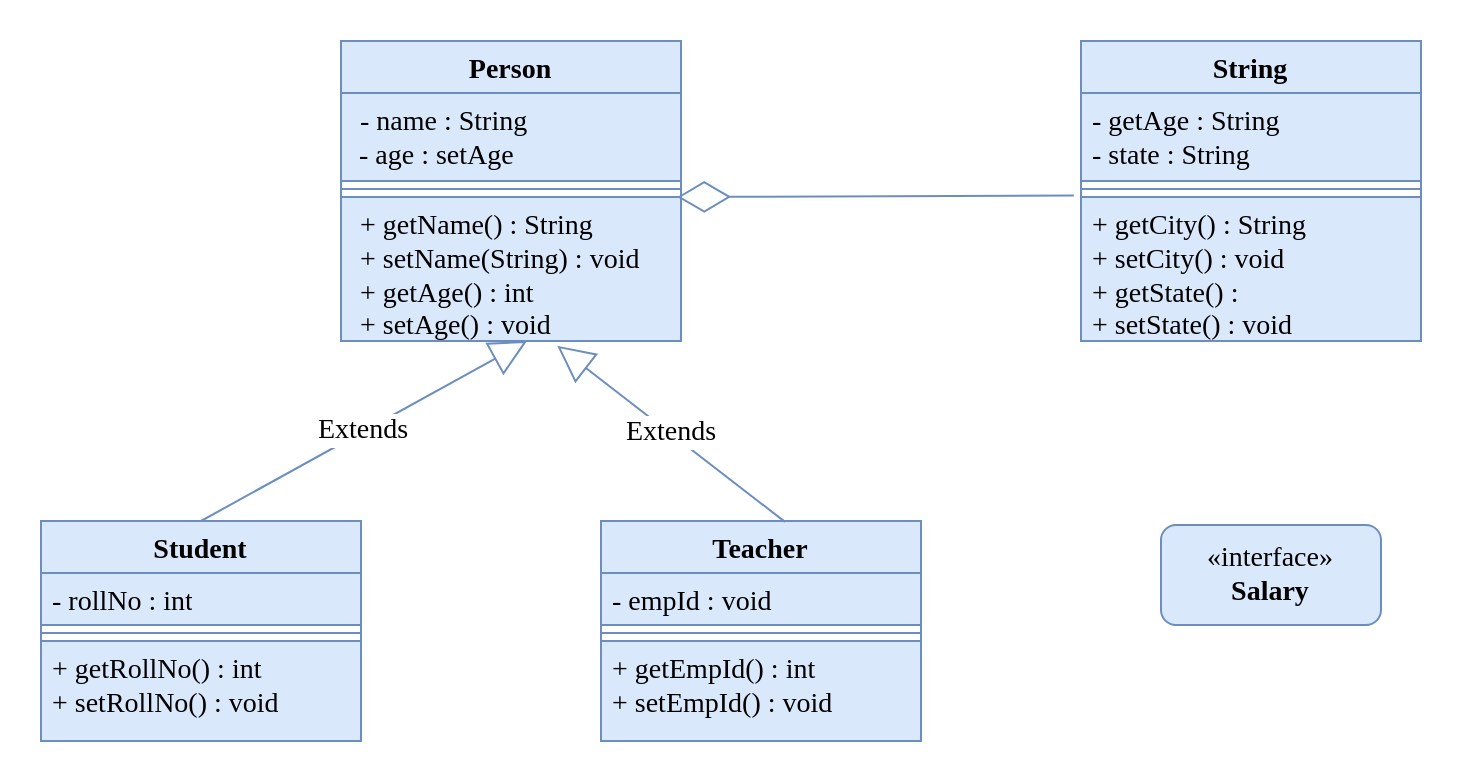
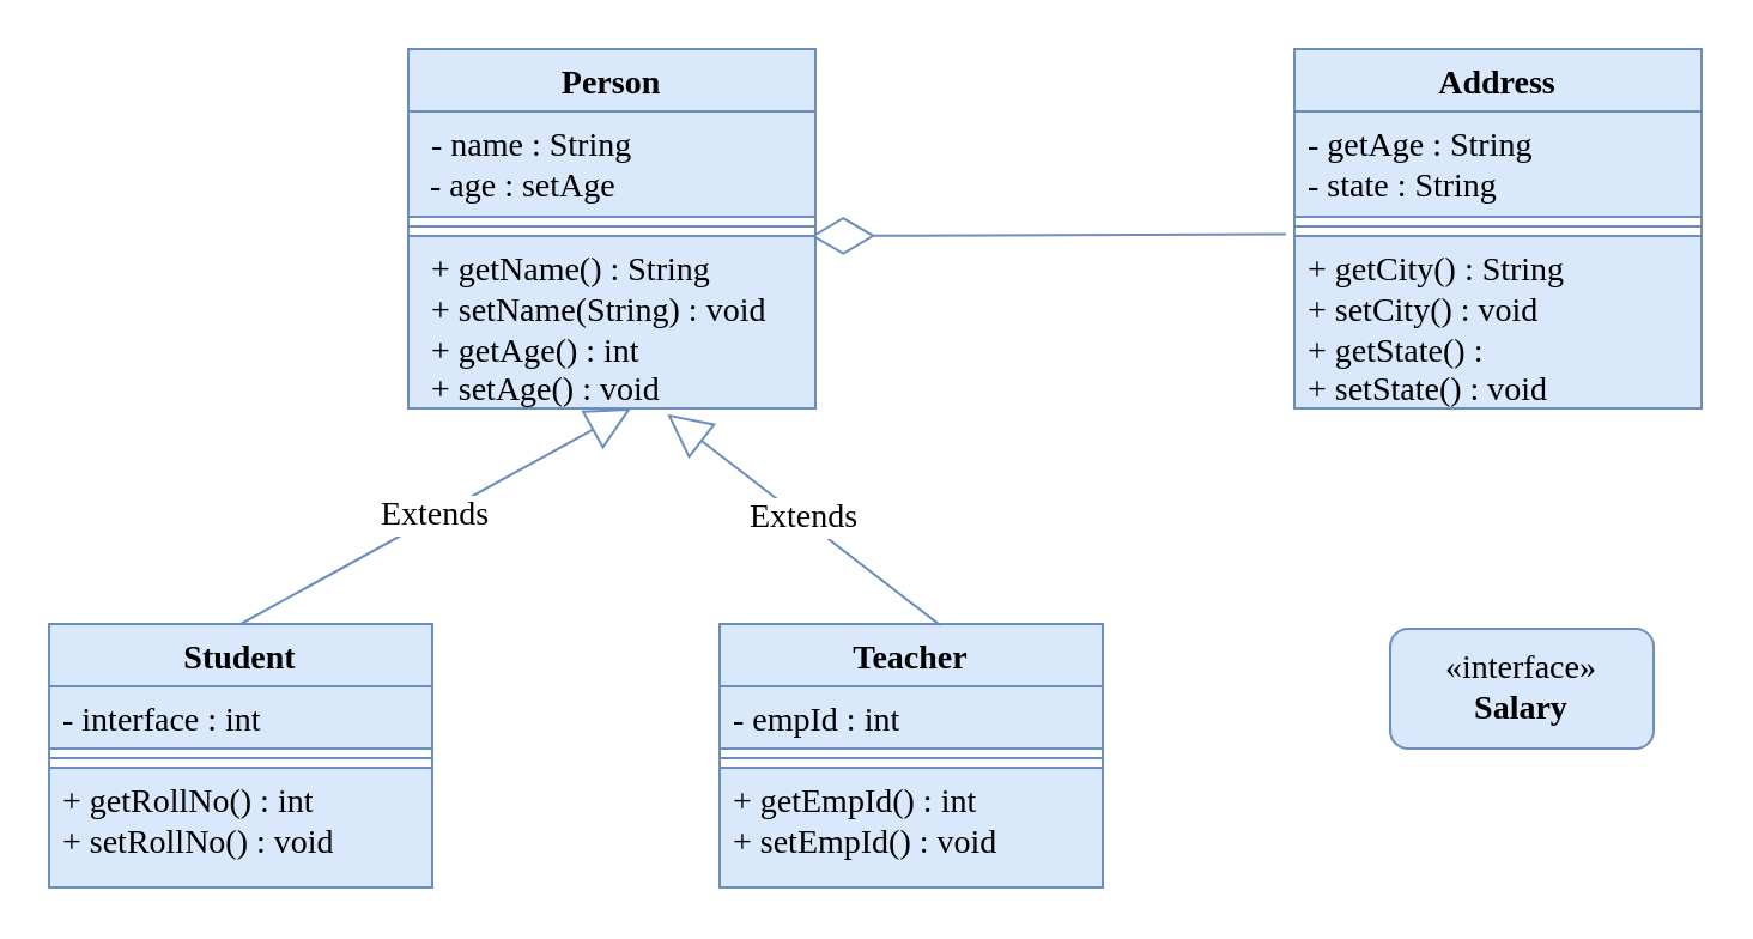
- <mxCell id="16" value="String" style="swimlane;fontStyle=1;align=center;verticalAlign=top;childLayout=stackLayout;horizontal=1;startSize=26;horizontalStack=0;resizeParent=1;resizeParentMax=0;resizeLast=0;collapsible=1;marginBottom=0;whiteSpace=wrap;html=1;fontFamily=Times New Roman;fillColor=#dae8fc;strokeColor=#6c8ebf;fontSize=14;" vertex="1" parent="1"><mxGeometry x="540" y="20" width="170" height="150" as="geometry"><mxRectangle x="600" y="40" width="90" height="30" as="alternateBounds" /></mxGeometry></mxCell>
+ <mxCell id="16" value="Address" style="swimlane;fontStyle=1;align=center;verticalAlign=top;childLayout=stackLayout;horizontal=1;startSize=26;horizontalStack=0;resizeParent=1;resizeParentMax=0;resizeLast=0;collapsible=1;marginBottom=0;whiteSpace=wrap;html=1;fontFamily=Times New Roman;fillColor=#dae8fc;strokeColor=#6c8ebf;fontSize=14;" vertex="1" parent="1"><mxGeometry x="540" y="20" width="170" height="150" as="geometry"><mxRectangle x="600" y="40" width="90" height="30" as="alternateBounds" /></mxGeometry></mxCell>
- <mxCell id="7" value="- rollNo : int" style="text;fillColor=#dae8fc;align=left;verticalAlign=top;spacingLeft=4;spacingRight=4;overflow=hidden;rotatable=0;points=[[0,0.5],[1,0.5]];portConstraint=eastwest;whiteSpace=wrap;html=1;fontFamily=Times New Roman;strokeColor=#6c8ebf;fontSize=14;" vertex="1" parent="6"><mxGeometry y="26" width="160" height="26" as="geometry" /></mxCell>
+ <mxCell id="7" value="- interface : int" style="text;fillColor=#dae8fc;align=left;verticalAlign=top;spacingLeft=4;spacingRight=4;overflow=hidden;rotatable=0;points=[[0,0.5],[1,0.5]];portConstraint=eastwest;whiteSpace=wrap;html=1;fontFamily=Times New Roman;strokeColor=#6c8ebf;fontSize=14;" vertex="1" parent="6"><mxGeometry y="26" width="160" height="26" as="geometry" /></mxCell>
- <mxCell id="11" value="- empId : void" style="text;fillColor=#dae8fc;align=left;verticalAlign=top;spacingLeft=4;spacingRight=4;overflow=hidden;rotatable=0;points=[[0,0.5],[1,0.5]];portConstraint=eastwest;whiteSpace=wrap;html=1;fontFamily=Times New Roman;strokeColor=#6c8ebf;fontSize=14;" vertex="1" parent="10"><mxGeometry y="26" width="160" height="26" as="geometry" /></mxCell>
+ <mxCell id="11" value="- empId : int" style="text;fillColor=#dae8fc;align=left;verticalAlign=top;spacingLeft=4;spacingRight=4;overflow=hidden;rotatable=0;points=[[0,0.5],[1,0.5]];portConstraint=eastwest;whiteSpace=wrap;html=1;fontFamily=Times New Roman;strokeColor=#6c8ebf;fontSize=14;" vertex="1" parent="10"><mxGeometry y="26" width="160" height="26" as="geometry" /></mxCell>
